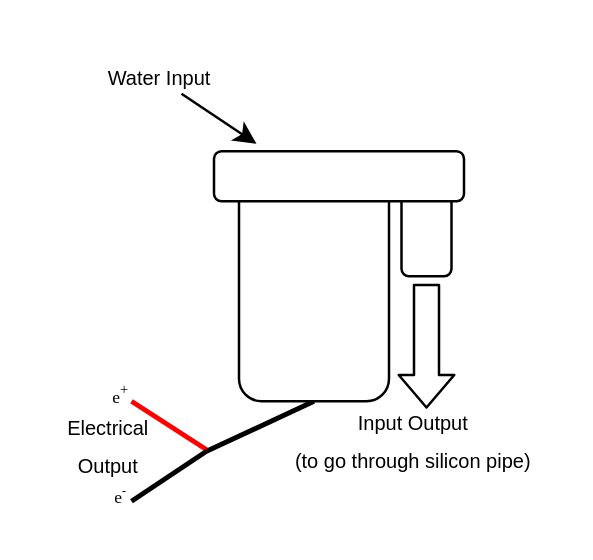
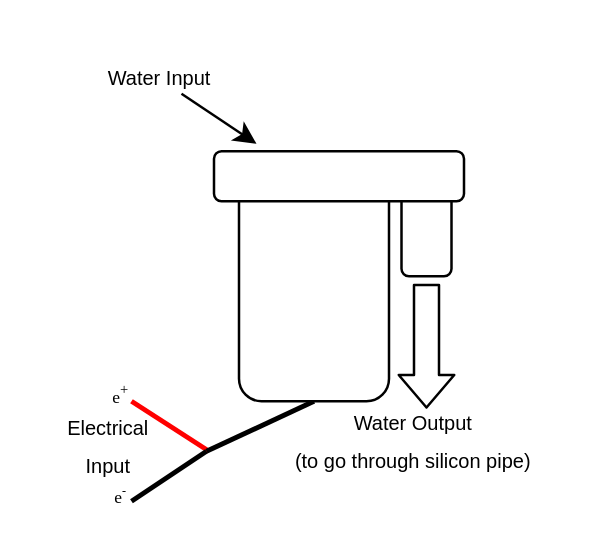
- <mxCell id="7" value="&lt;font style=&quot;font-size: 8px&quot;&gt;Input Output&lt;br&gt;(to go through silicon pipe)&lt;br&gt;&lt;/font&gt;" style="text;html=1;strokeColor=none;fillColor=none;align=center;verticalAlign=middle;whiteSpace=wrap;rounded=0;" vertex="1" parent="1"><mxGeometry x="115" y="160" width="100" height="30" as="geometry" /></mxCell>
+ <mxCell id="7" value="&lt;font style=&quot;font-size: 8px&quot;&gt;Water Output&lt;br&gt;(to go through silicon pipe)&lt;br&gt;&lt;/font&gt;" style="text;html=1;strokeColor=none;fillColor=none;align=center;verticalAlign=middle;whiteSpace=wrap;rounded=0;" vertex="1" parent="1"><mxGeometry x="115" y="160" width="100" height="30" as="geometry" /></mxCell>
- <mxCell id="12" value="&lt;font style=&quot;font-size: 8px&quot;&gt;Electrical Output&lt;/font&gt;" style="text;html=1;strokeColor=none;fillColor=none;align=center;verticalAlign=middle;whiteSpace=wrap;rounded=0;" vertex="1" parent="1"><mxGeometry y="162" width="46" height="30" as="geometry" x="20" /></mxCell>
+ <mxCell id="12" value="&lt;font style=&quot;font-size: 8px&quot;&gt;Electrical Input&lt;/font&gt;" style="text;html=1;strokeColor=none;fillColor=none;align=center;verticalAlign=middle;whiteSpace=wrap;rounded=0;" vertex="1" parent="1"><mxGeometry y="162" width="46" height="30" as="geometry" x="20" /></mxCell>
